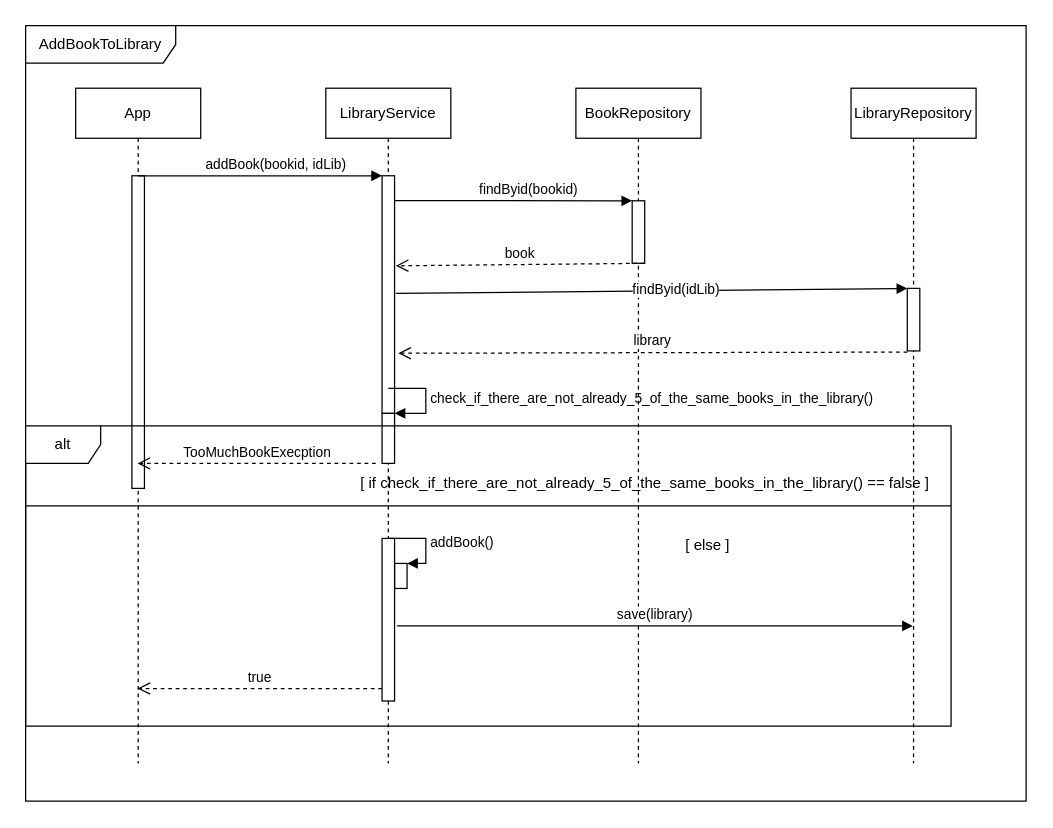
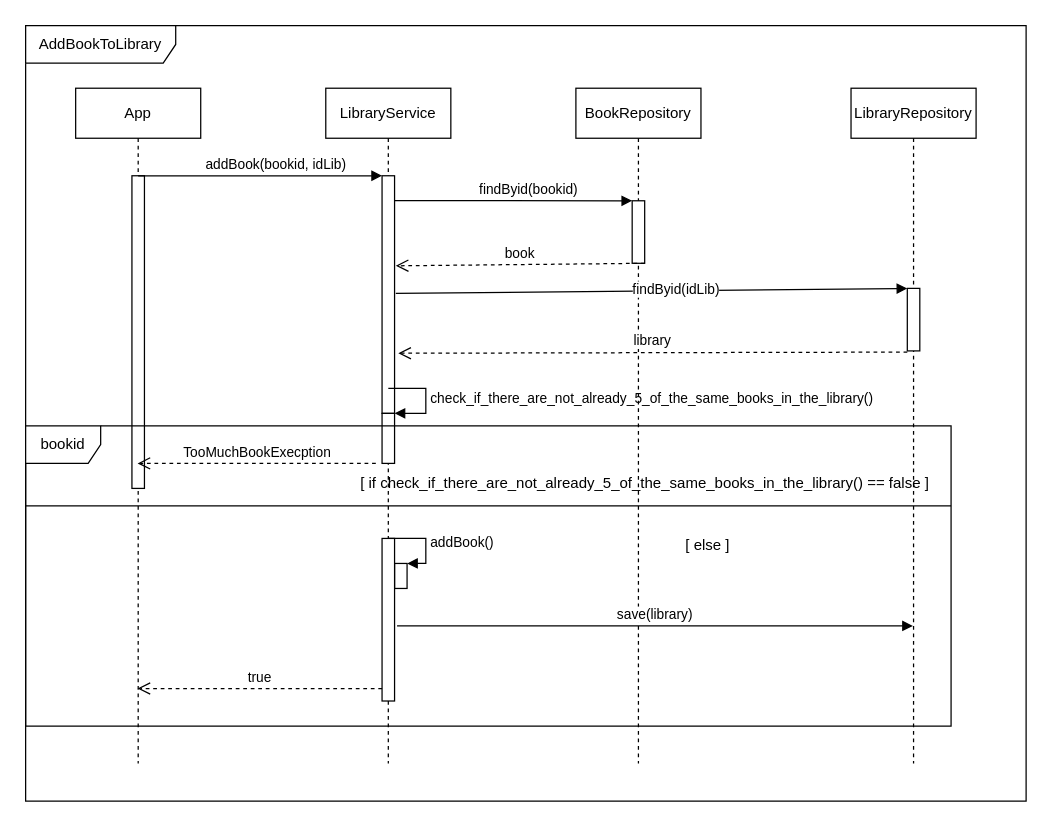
- <mxCell id="33" value="alt" style="shape=umlFrame;whiteSpace=wrap;html=1;" vertex="1" parent="1"><mxGeometry x="20" y="340" width="740" height="240" as="geometry" /></mxCell>
+ <mxCell id="33" value="bookid" style="shape=umlFrame;whiteSpace=wrap;html=1;" vertex="1" parent="1"><mxGeometry x="20" y="340" width="740" height="240" as="geometry" /></mxCell>
